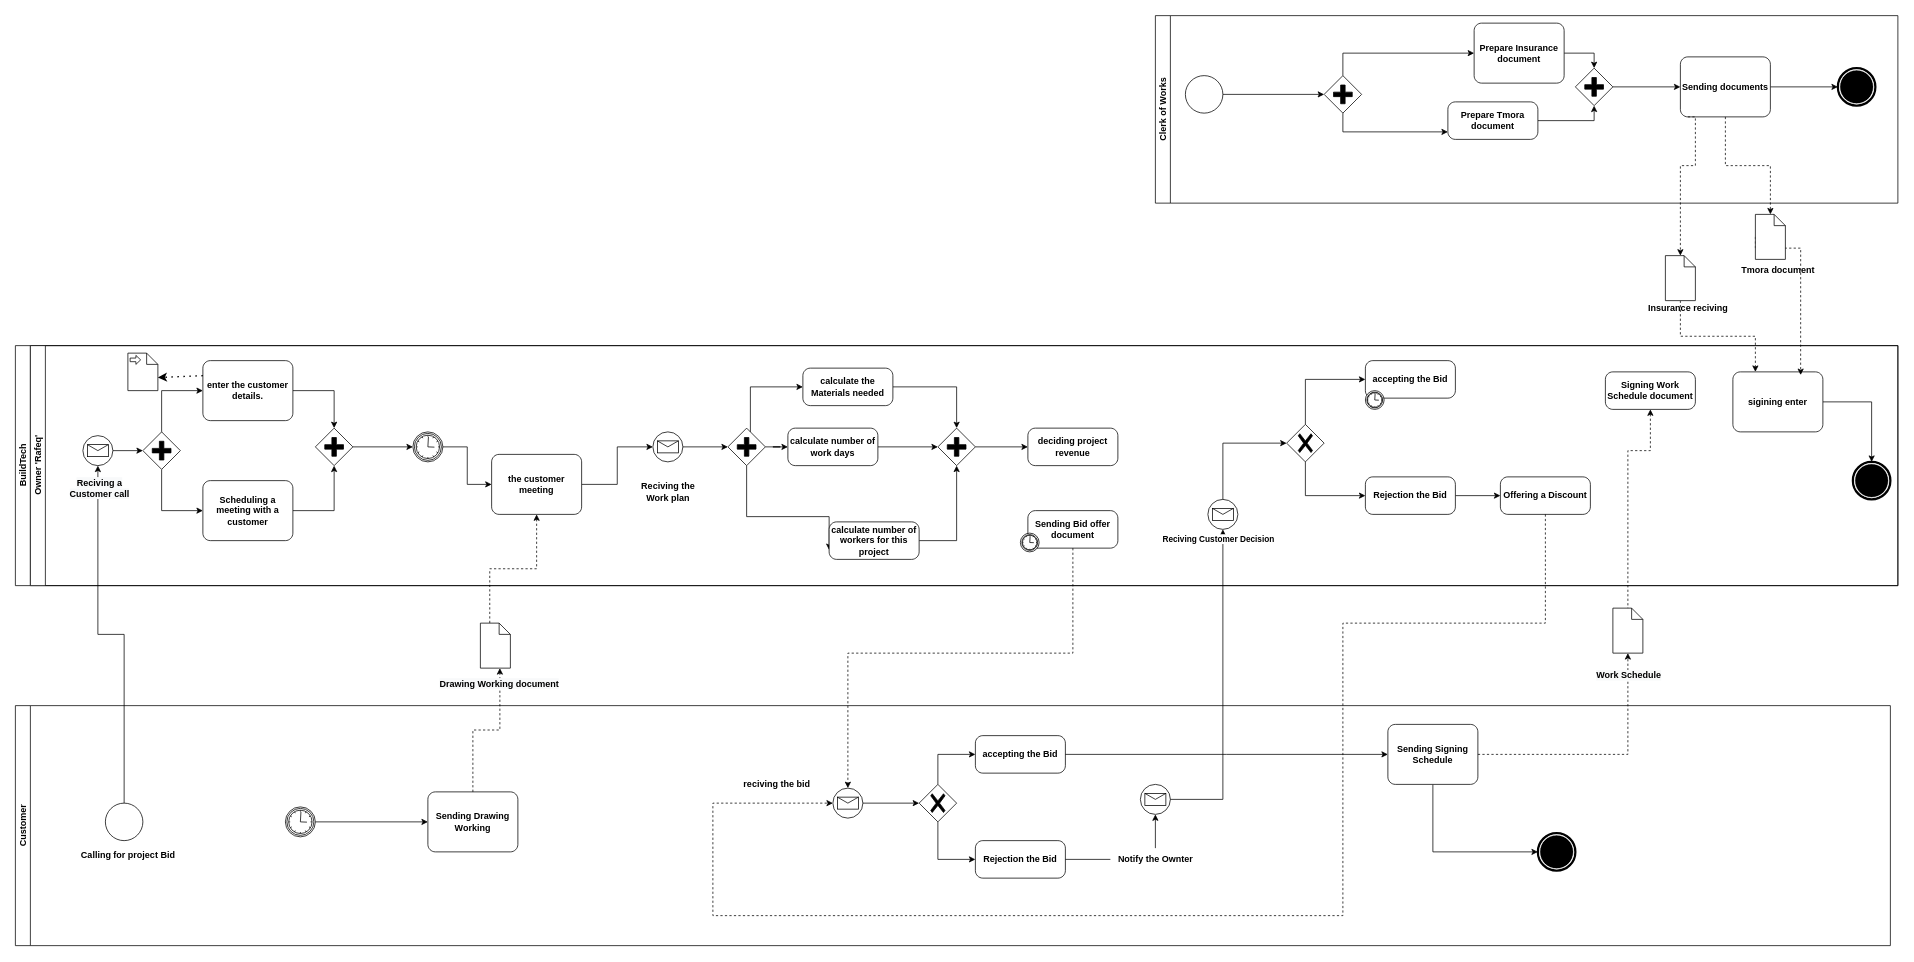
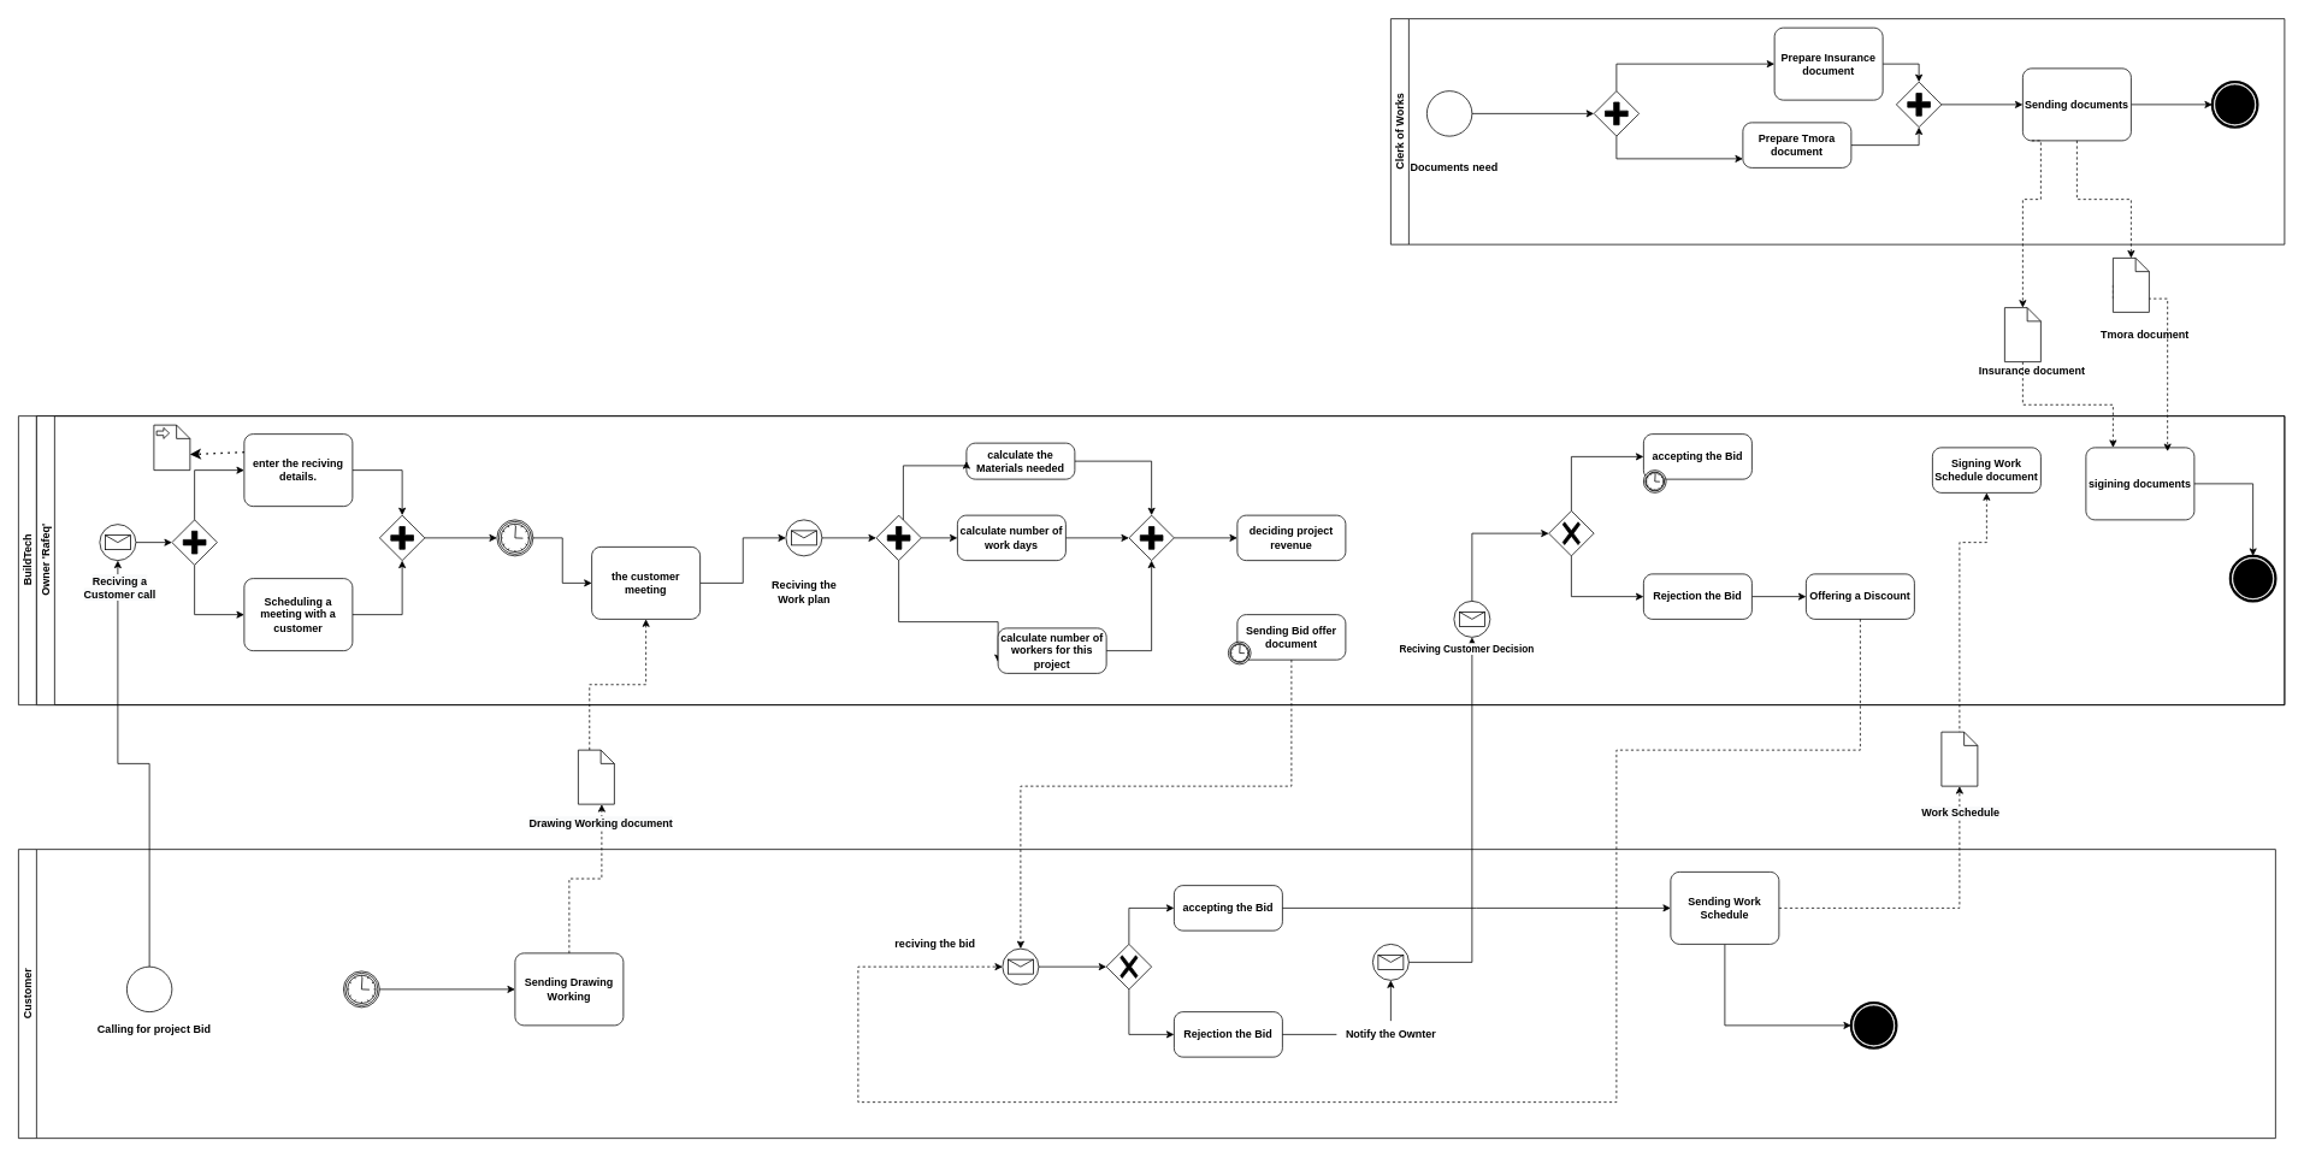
+ <mxCell id="94" value="Documents need" style="text;html=1;align=center;verticalAlign=middle;resizable=0;points=[];autosize=1;strokeColor=none;fillColor=none;fontStyle=1" vertex="1" parent="84"><mxGeometry x="10" y="150" width="120" height="30" as="geometry" /></mxCell>
- <mxCell id="111" value="&lt;span style=&quot;&quot;&gt;Tmora document&lt;/span&gt;" style="text;html=1;align=center;verticalAlign=middle;resizable=0;points=[];autosize=1;strokeColor=none;fillColor=none;fontStyle=1" vertex="1" parent="1"><mxGeometry x="2310" y="345" width="120" height="30" as="geometry" /></mxCell>
+ <mxCell id="111" value="&lt;span style=&quot;&quot;&gt;Tmora document&lt;/span&gt;" style="text;html=1;align=center;verticalAlign=middle;resizable=0;points=[];autosize=1;strokeColor=none;fillColor=none;fontStyle=1" vertex="1" parent="1"><mxGeometry x="2315" y="355" width="120" height="30" as="geometry" /></mxCell>
- <mxCell id="112" value="&lt;span style=&quot;&quot;&gt;Insurance reciving&lt;/span&gt;" style="text;html=1;align=center;verticalAlign=middle;resizable=0;points=[];autosize=1;strokeColor=none;fillColor=none;fontStyle=1" vertex="1" parent="1"><mxGeometry x="2180" y="395" width="140" height="30" as="geometry" /></mxCell>
+ <mxCell id="112" value="&lt;span style=&quot;&quot;&gt;Insurance document&lt;/span&gt;" style="text;html=1;align=center;verticalAlign=middle;resizable=0;points=[];autosize=1;strokeColor=none;fillColor=none;fontStyle=1" vertex="1" parent="1"><mxGeometry x="2180" y="395" width="140" height="30" as="geometry" /></mxCell>
- <mxCell id="51" value="calculate the Materials needed" style="points=[[0.25,0,0],[0.5,0,0],[0.75,0,0],[1,0.25,0],[1,0.5,0],[1,0.75,0],[0.75,1,0],[0.5,1,0],[0.25,1,0],[0,0.75,0],[0,0.5,0],[0,0.25,0]];shape=mxgraph.bpmn.task;whiteSpace=wrap;rectStyle=rounded;size=10;html=1;taskMarker=abstract;fontStyle=1" vertex="1" parent="1"><mxGeometry x="1070" y="490" width="120" height="50" as="geometry" /></mxCell>
+ <mxCell id="51" value="calculate the Materials needed" style="points=[[0.25,0,0],[0.5,0,0],[0.75,0,0],[1,0.25,0],[1,0.5,0],[1,0.75,0],[0.75,1,0],[0.5,1,0],[0.25,1,0],[0,0.75,0],[0,0.5,0],[0,0.25,0]];shape=mxgraph.bpmn.task;whiteSpace=wrap;rectStyle=rounded;size=10;html=1;taskMarker=abstract;fontStyle=1" vertex="1" parent="1"><mxGeometry x="1070" y="490" width="120" height="40" as="geometry" /></mxCell>
- <mxCell id="7" value="enter the customer details." style="points=[[0.25,0,0],[0.5,0,0],[0.75,0,0],[1,0.25,0],[1,0.5,0],[1,0.75,0],[0.75,1,0],[0.5,1,0],[0.25,1,0],[0,0.75,0],[0,0.5,0],[0,0.25,0]];shape=mxgraph.bpmn.task;whiteSpace=wrap;rectStyle=rounded;size=10;html=1;taskMarker=abstract;fontStyle=1" vertex="1" parent="3"><mxGeometry x="230" y="20" width="120" height="80" as="geometry" /></mxCell>
+ <mxCell id="7" value="enter the reciving details." style="points=[[0.25,0,0],[0.5,0,0],[0.75,0,0],[1,0.25,0],[1,0.5,0],[1,0.75,0],[0.75,1,0],[0.5,1,0],[0.25,1,0],[0,0.75,0],[0,0.5,0],[0,0.25,0]];shape=mxgraph.bpmn.task;whiteSpace=wrap;rectStyle=rounded;size=10;html=1;taskMarker=abstract;fontStyle=1" vertex="1" parent="3"><mxGeometry x="230" y="20" width="120" height="80" as="geometry" /></mxCell>
- <mxCell id="46" value="sigining enter" style="points=[[0.25,0,0],[0.5,0,0],[0.75,0,0],[1,0.25,0],[1,0.5,0],[1,0.75,0],[0.75,1,0],[0.5,1,0],[0.25,1,0],[0,0.75,0],[0,0.5,0],[0,0.25,0]];shape=mxgraph.bpmn.task;whiteSpace=wrap;rectStyle=rounded;size=10;html=1;taskMarker=abstract;fontStyle=1" vertex="1" parent="3"><mxGeometry x="2270" y="35" width="120" height="80" as="geometry" /></mxCell>
+ <mxCell id="46" value="sigining documents" style="points=[[0.25,0,0],[0.5,0,0],[0.75,0,0],[1,0.25,0],[1,0.5,0],[1,0.75,0],[0.75,1,0],[0.5,1,0],[0.25,1,0],[0,0.75,0],[0,0.5,0],[0,0.25,0]];shape=mxgraph.bpmn.task;whiteSpace=wrap;rectStyle=rounded;size=10;html=1;taskMarker=abstract;fontStyle=1" vertex="1" parent="3"><mxGeometry x="2270" y="35" width="120" height="80" as="geometry" /></mxCell>
- <mxCell id="26" value="calculate number of work days" style="points=[[0.25,0,0],[0.5,0,0],[0.75,0,0],[1,0.25,0],[1,0.5,0],[1,0.75,0],[0.75,1,0],[0.5,1,0],[0.25,1,0],[0,0.75,0],[0,0.5,0],[0,0.25,0]];shape=mxgraph.bpmn.task;whiteSpace=wrap;rectStyle=rounded;size=10;html=1;taskMarker=abstract;fontStyle=1" vertex="1" parent="3"><mxGeometry x="1010" y="110" width="120" height="50" as="geometry" /></mxCell>
+ <mxCell id="26" value="calculate number of work days" style="points=[[0.25,0,0],[0.5,0,0],[0.75,0,0],[1,0.25,0],[1,0.5,0],[1,0.75,0],[0.75,1,0],[0.5,1,0],[0.25,1,0],[0,0.75,0],[0,0.5,0],[0,0.25,0]];shape=mxgraph.bpmn.task;whiteSpace=wrap;rectStyle=rounded;size=10;html=1;taskMarker=abstract;fontStyle=1" vertex="1" parent="3"><mxGeometry x="1020" y="110" width="120" height="50" as="geometry" /></mxCell>
- <mxCell id="71" value="Sending Signing Schedule" style="points=[[0.25,0,0],[0.5,0,0],[0.75,0,0],[1,0.25,0],[1,0.5,0],[1,0.75,0],[0.75,1,0],[0.5,1,0],[0.25,1,0],[0,0.75,0],[0,0.5,0],[0,0.25,0]];shape=mxgraph.bpmn.task;whiteSpace=wrap;rectStyle=rounded;size=10;html=1;taskMarker=abstract;fontStyle=1" vertex="1" parent="53"><mxGeometry x="1830" y="25" width="120" height="80" as="geometry" /></mxCell>
+ <mxCell id="71" value="Sending Work Schedule" style="points=[[0.25,0,0],[0.5,0,0],[0.75,0,0],[1,0.25,0],[1,0.5,0],[1,0.75,0],[0.75,1,0],[0.5,1,0],[0.25,1,0],[0,0.75,0],[0,0.5,0],[0,0.25,0]];shape=mxgraph.bpmn.task;whiteSpace=wrap;rectStyle=rounded;size=10;html=1;taskMarker=abstract;fontStyle=1" vertex="1" parent="53"><mxGeometry x="1830" y="25" width="120" height="80" as="geometry" /></mxCell>
